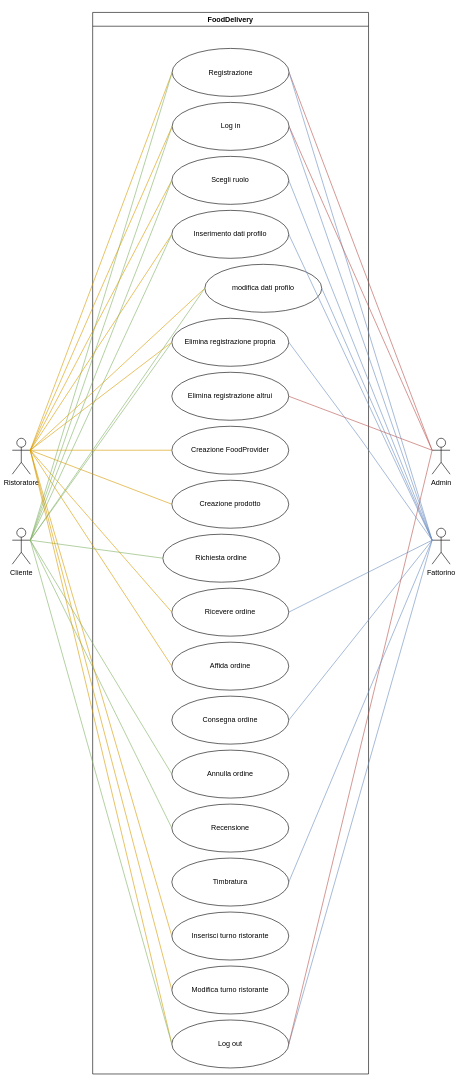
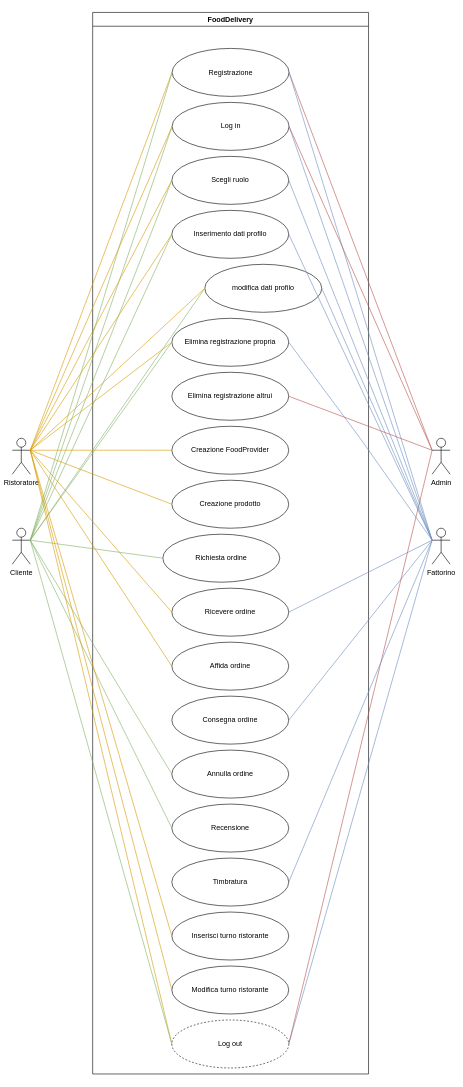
- <mxCell id="17" value="Log out" style="ellipse;whiteSpace=wrap;html=1;" vertex="1" parent="2"><mxGeometry x="132" y="1680" width="195" height="80" as="geometry" /></mxCell>
+ <mxCell id="17" value="Log out" style="ellipse;whiteSpace=wrap;html=1;dashed=1;" vertex="1" parent="2"><mxGeometry x="132" y="1680" width="195" height="80" as="geometry" /></mxCell>
